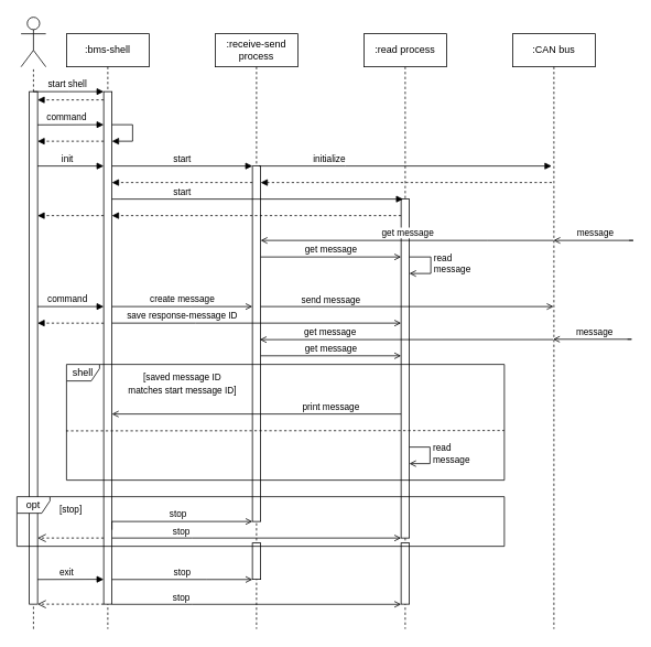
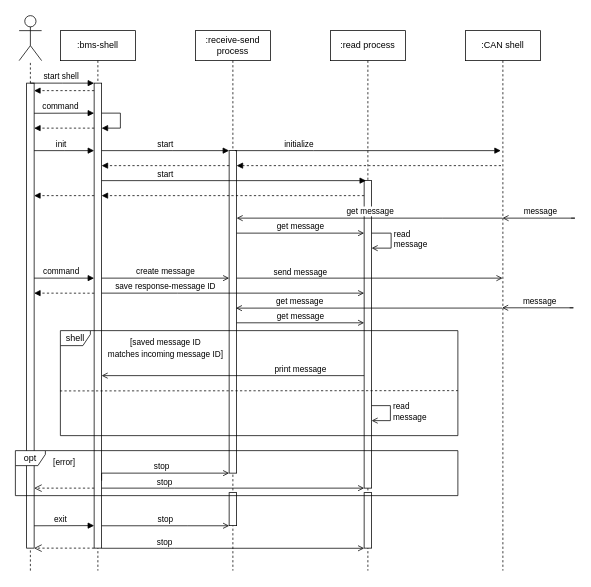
- <mxCell id="27" value=":CAN bus" style="shape=umlLifeline;perimeter=lifelinePerimeter;whiteSpace=wrap;html=1;container=0;dropTarget=0;collapsible=0;recursiveResize=0;outlineConnect=0;portConstraint=eastwest;newEdgeStyle={&quot;edgeStyle&quot;:&quot;elbowEdgeStyle&quot;,&quot;elbow&quot;:&quot;vertical&quot;,&quot;curved&quot;:0,&quot;rounded&quot;:0};" parent="1" vertex="1"><mxGeometry x="620" y="40" width="100" height="720" as="geometry" /></mxCell>
+ <mxCell id="27" value=":CAN shell" style="shape=umlLifeline;perimeter=lifelinePerimeter;whiteSpace=wrap;html=1;container=0;dropTarget=0;collapsible=0;recursiveResize=0;outlineConnect=0;portConstraint=eastwest;newEdgeStyle={&quot;edgeStyle&quot;:&quot;elbowEdgeStyle&quot;,&quot;elbow&quot;:&quot;vertical&quot;,&quot;curved&quot;:0,&quot;rounded&quot;:0};" parent="1" vertex="1"><mxGeometry x="620" y="40" width="100" height="720" as="geometry" /></mxCell>
- <mxCell id="49" value="&lt;font style=&quot;font-size: 11px;&quot;&gt;[saved message ID &lt;br&gt;matches start message ID]&lt;/font&gt;" style="text;html=1;align=center;verticalAlign=middle;resizable=0;points=[];autosize=1;strokeColor=none;fillColor=none;" vertex="1" parent="1"><mxGeometry x="130" y="443" width="180" height="40" as="geometry" /></mxCell>
+ <mxCell id="49" value="&lt;font style=&quot;font-size: 11px;&quot;&gt;[saved message ID &lt;br&gt;matches incoming message ID]&lt;/font&gt;" style="text;html=1;align=center;verticalAlign=middle;resizable=0;points=[];autosize=1;strokeColor=none;fillColor=none;" vertex="1" parent="1"><mxGeometry x="130" y="443" width="180" height="40" as="geometry" /></mxCell>
- <mxCell id="51" value="&lt;span style=&quot;font-size: 11px;&quot;&gt;[stop]&lt;/span&gt;" style="text;html=1;align=center;verticalAlign=middle;resizable=0;points=[];autosize=1;strokeColor=none;fillColor=none;" vertex="1" parent="1"><mxGeometry x="60" y="600" width="50" height="30" as="geometry" /></mxCell>
+ <mxCell id="51" value="&lt;span style=&quot;font-size: 11px;&quot;&gt;[error]&lt;/span&gt;" style="text;html=1;align=center;verticalAlign=middle;resizable=0;points=[];autosize=1;strokeColor=none;fillColor=none;" vertex="1" parent="1"><mxGeometry x="60" y="600" width="50" height="30" as="geometry" /></mxCell>
